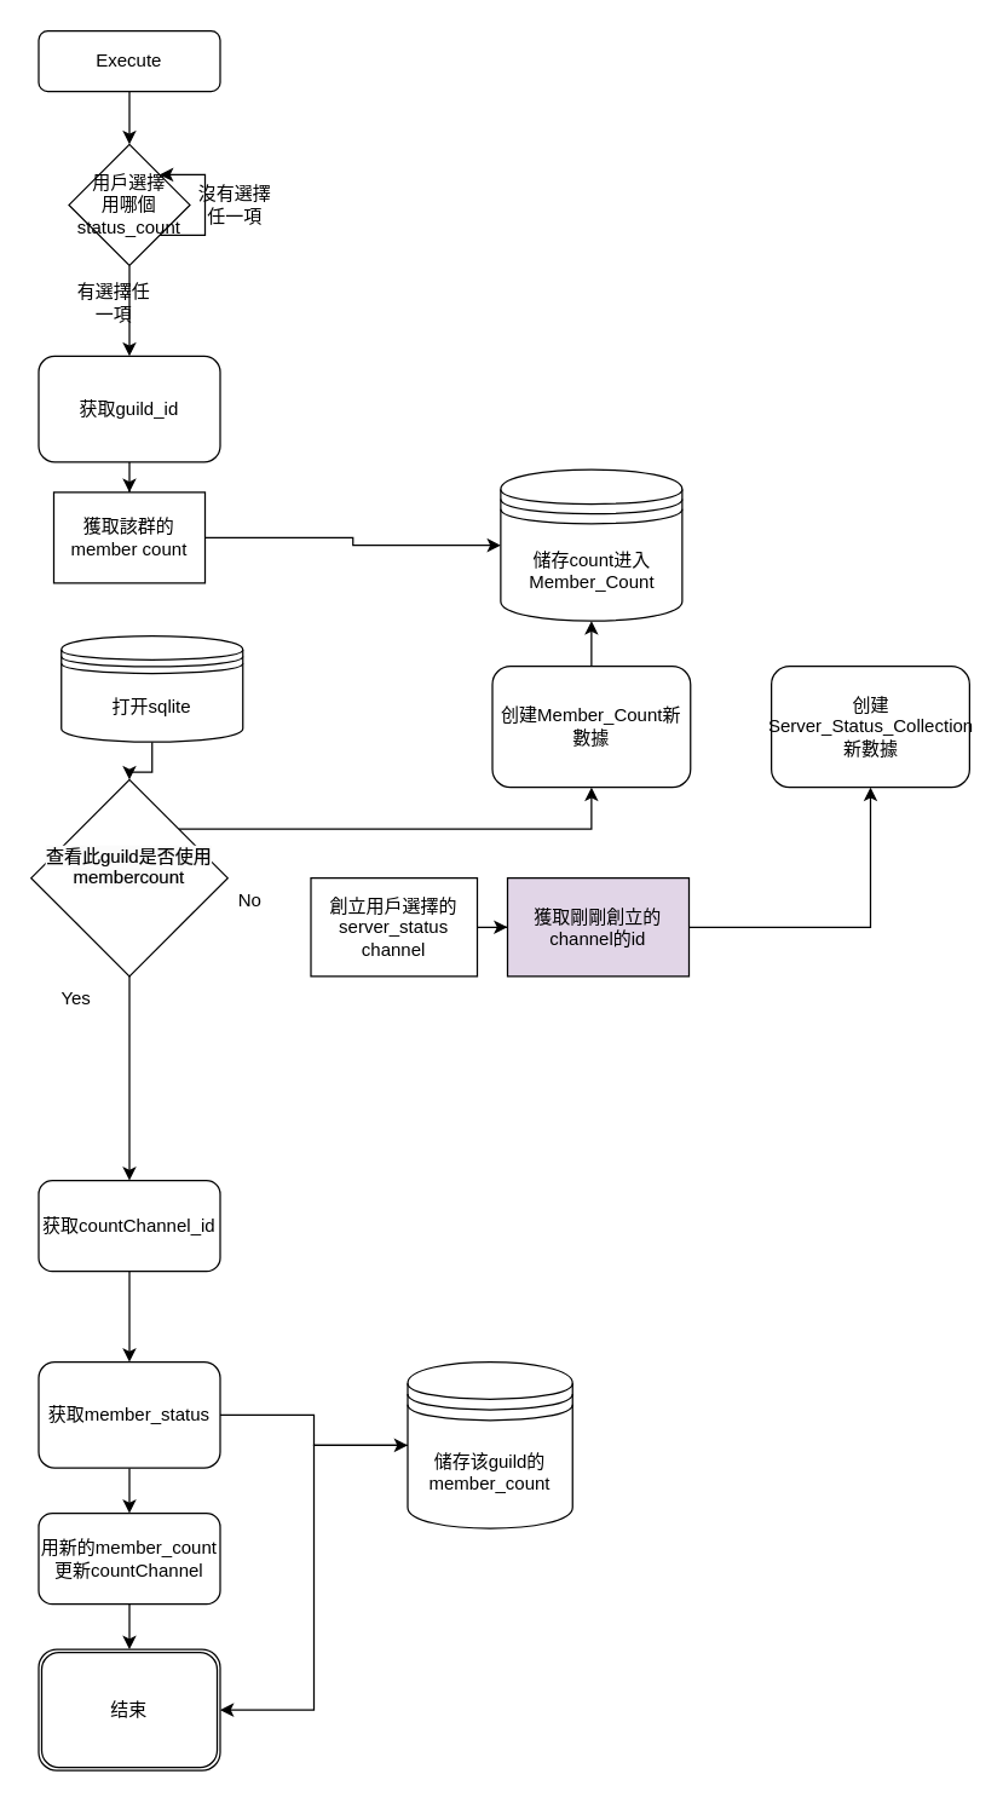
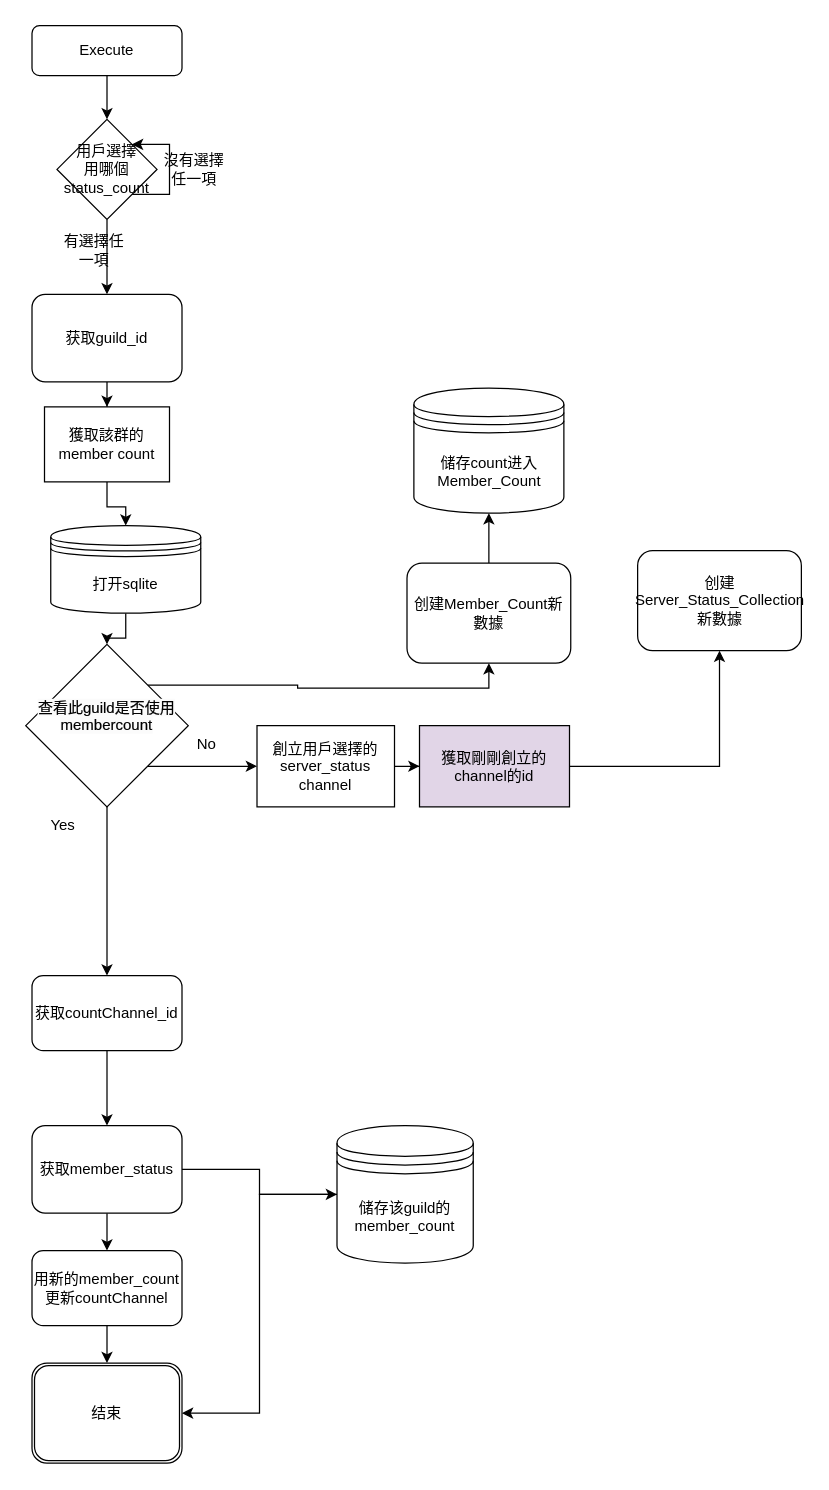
- <mxCell id="38" style="edgeStyle=orthogonalEdgeStyle;rounded=0;orthogonalLoop=1;jettySize=auto;html=1;" edge="1" parent="1" source="39" target="14"><mxGeometry relative="1" as="geometry" /></mxCell>
+ <mxCell id="38" style="edgeStyle=orthogonalEdgeStyle;rounded=0;orthogonalLoop=1;jettySize=auto;html=1;" edge="1" parent="1" source="39" target="11"><mxGeometry relative="1" as="geometry" /></mxCell>
- <mxCell id="9" value="创建Member_Count新數據" style="rounded=1;whiteSpace=wrap;html=1;" parent="1" vertex="1"><mxGeometry x="325" y="440" width="131" height="80" as="geometry" /></mxCell>
+ <mxCell id="9" value="创建Member_Count新數據" style="rounded=1;whiteSpace=wrap;html=1;" parent="1" vertex="1"><mxGeometry x="325" y="450" width="131" height="80" as="geometry" /></mxCell>
+ <mxCell id="16" style="edgeStyle=orthogonalEdgeStyle;rounded=0;orthogonalLoop=1;jettySize=auto;html=1;exitX=1;exitY=1;exitDx=0;exitDy=0;" edge="1" parent="1" source="18" target="35"><mxGeometry relative="1" as="geometry"><mxPoint x="195" y="612.517" as="targetPoint" /></mxGeometry></mxCell>
